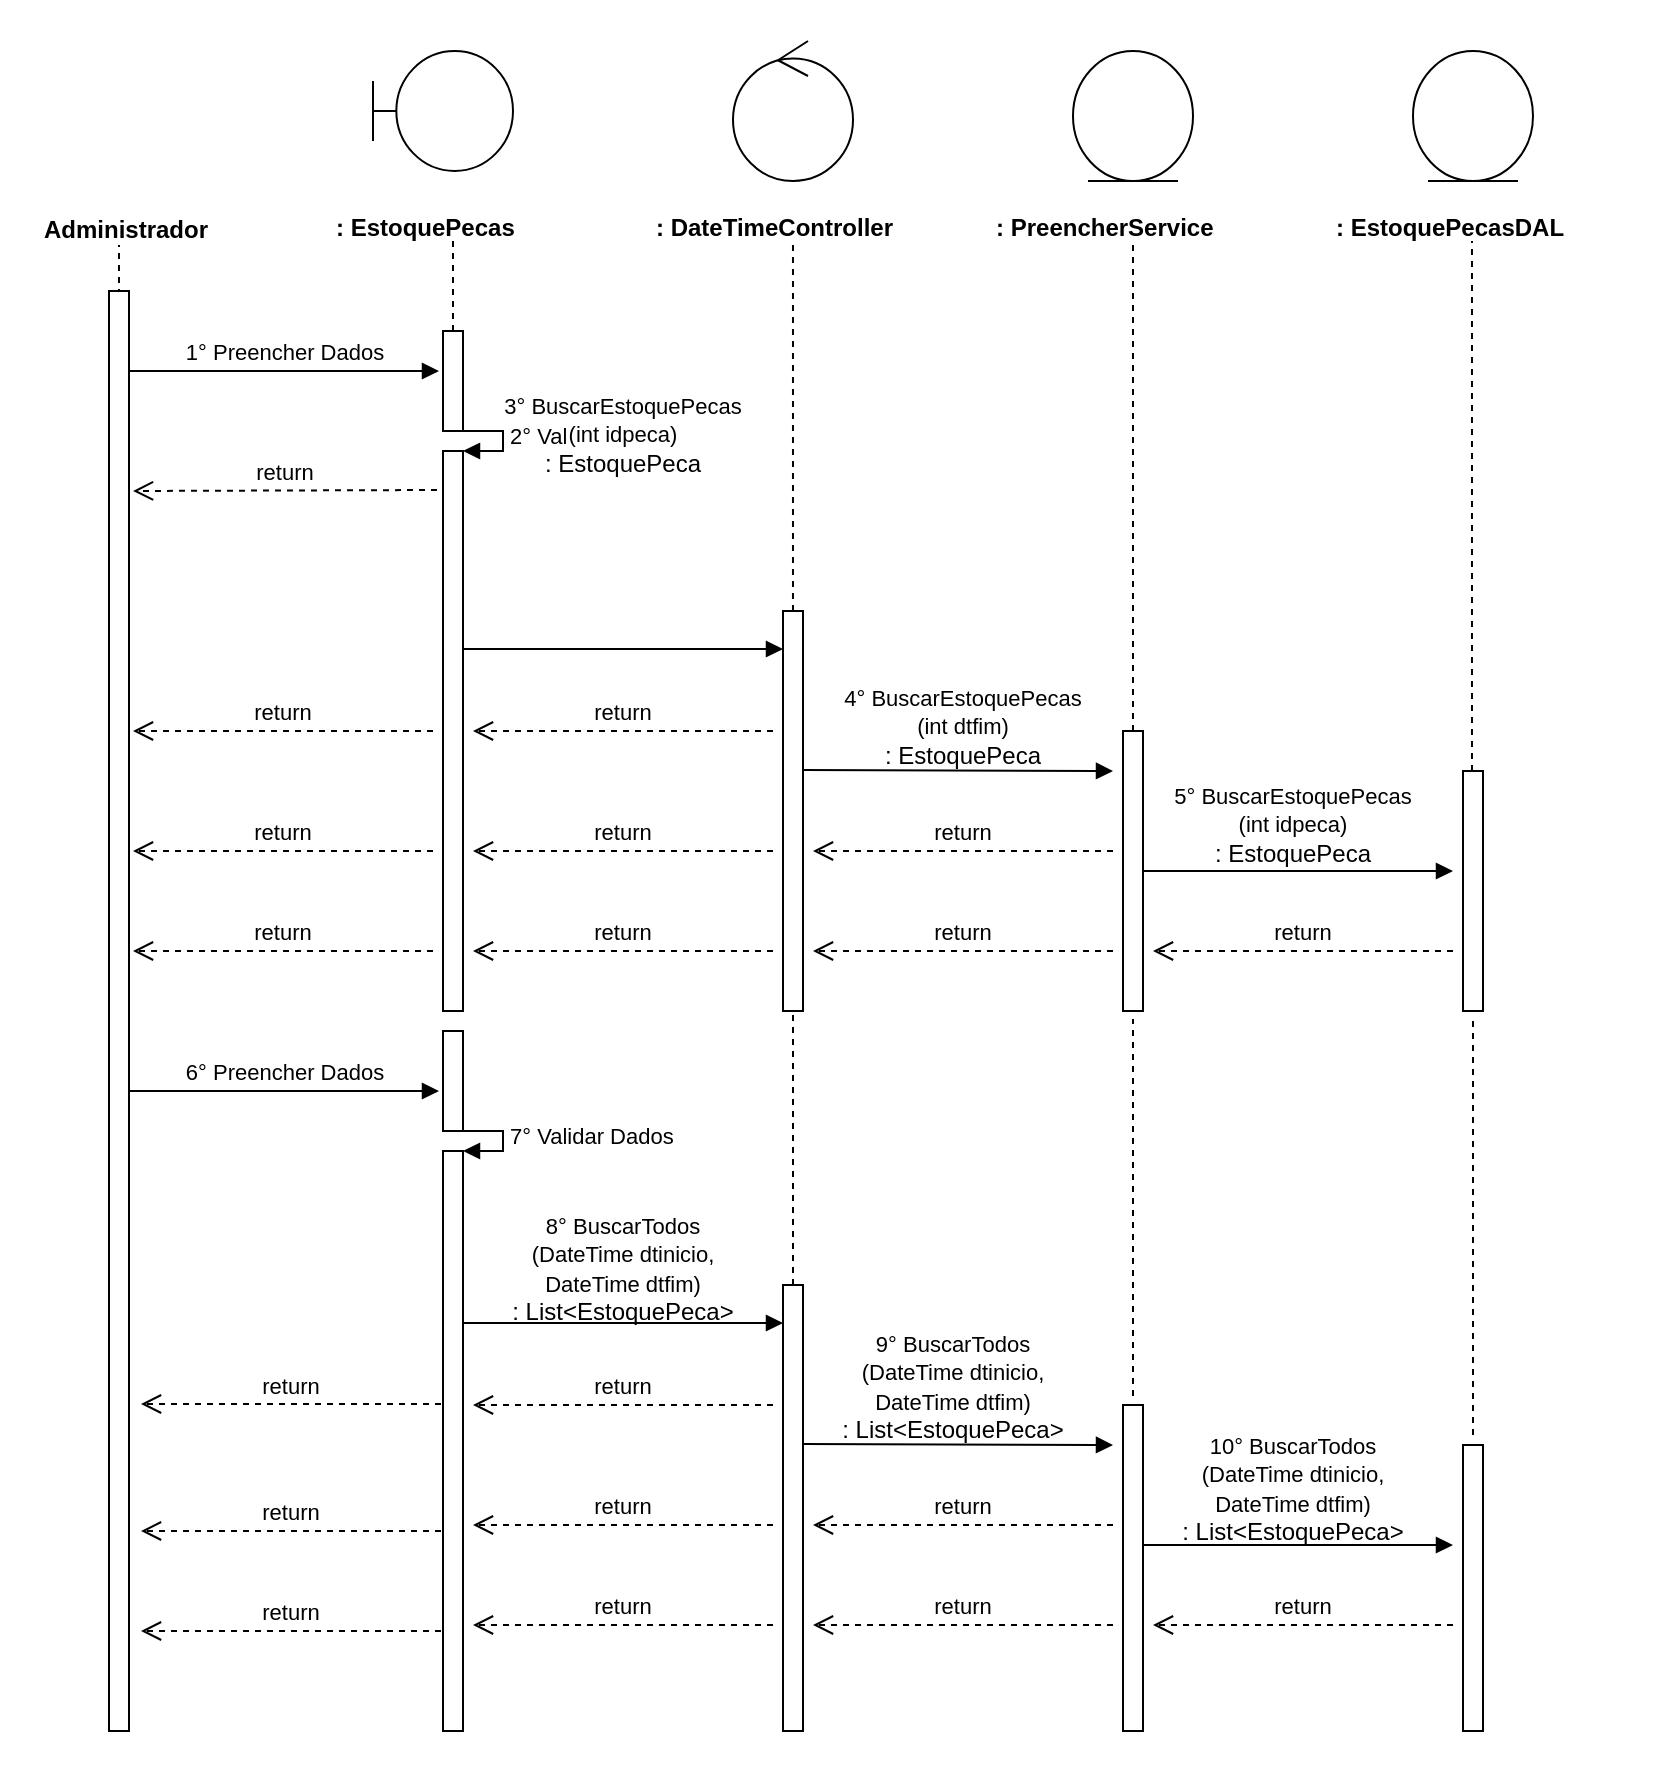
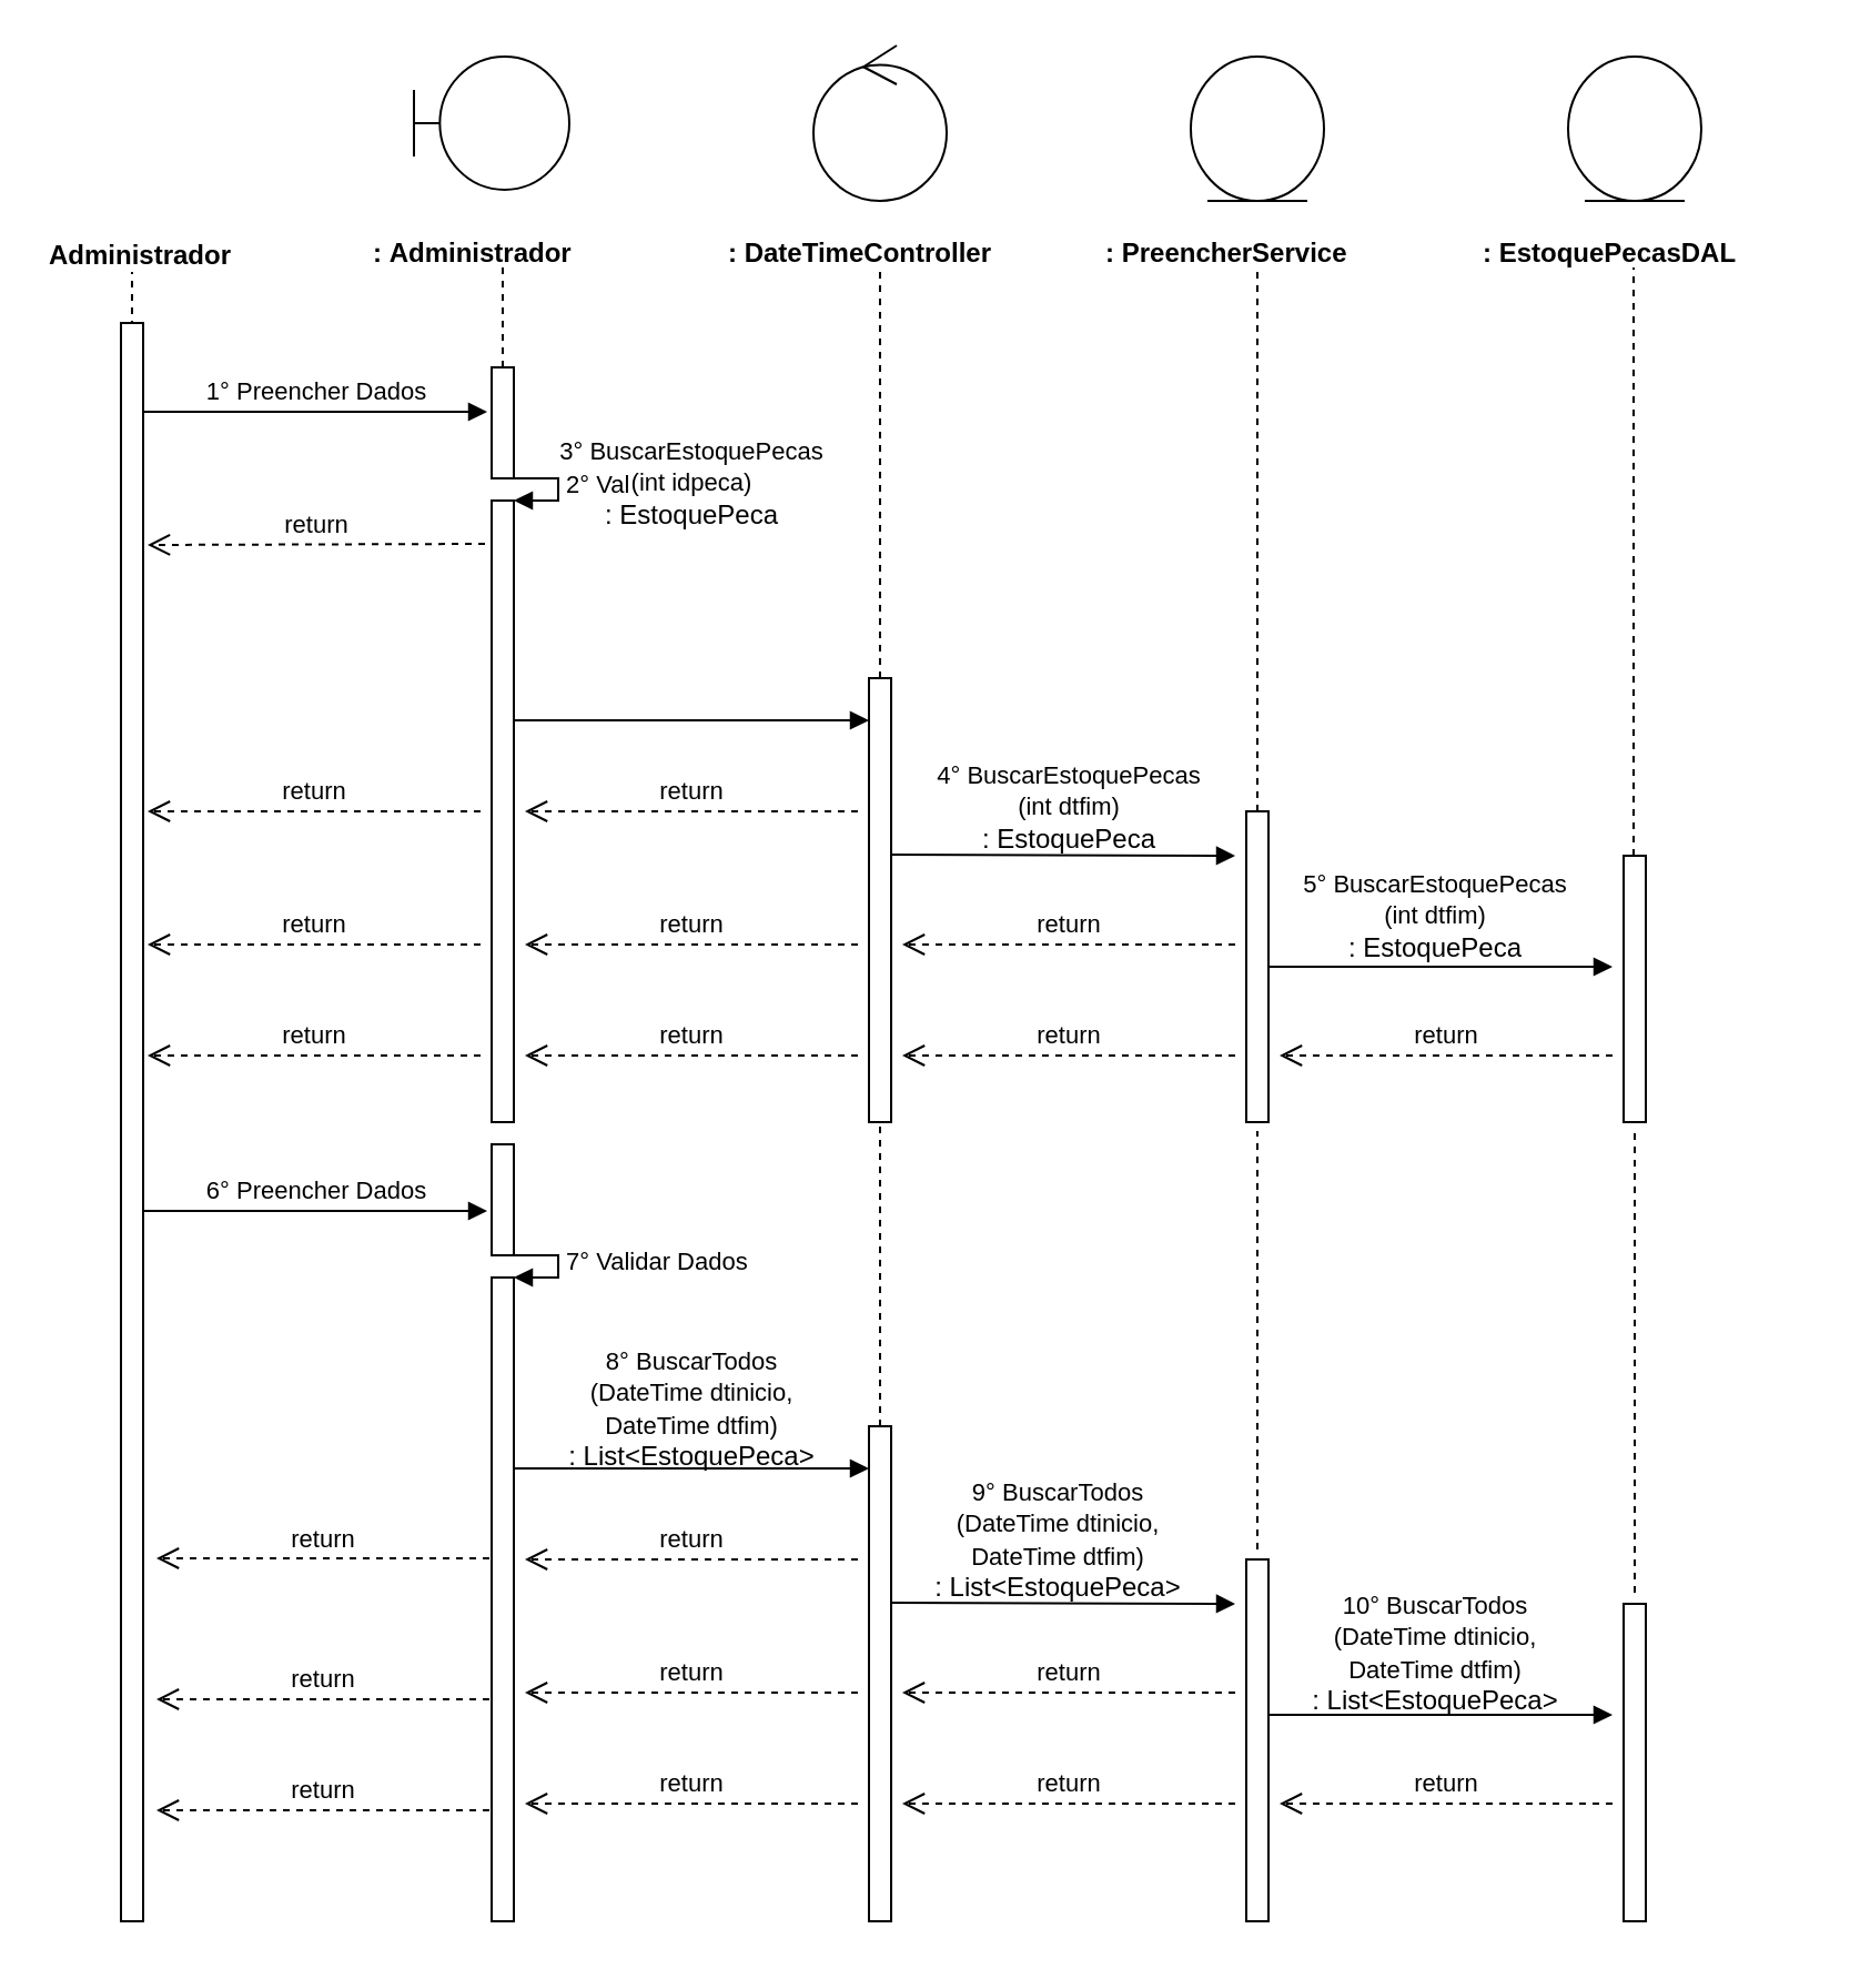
- <mxCell id="5" value="&lt;b&gt;:&amp;nbsp;&lt;/b&gt;&lt;b&gt;EstoquePecas&lt;/b&gt;" style="text;html=1;" parent="1" vertex="1"><mxGeometry x="166" y="100" width="150" height="30" as="geometry" /></mxCell>
+ <mxCell id="5" value="&lt;b&gt;:&amp;nbsp;&lt;/b&gt;&lt;b&gt;Administrador&lt;/b&gt;" style="text;html=1;" parent="1" vertex="1"><mxGeometry x="166" y="100" width="150" height="30" as="geometry" /></mxCell>
- <mxCell id="65" value="&lt;span style=&quot;font-size: 11px ; background-color: rgb(255 , 255 , 255)&quot;&gt;5° BuscarEstoquePecas&lt;br&gt;(int idpeca)&lt;br&gt;&lt;/span&gt;: EstoquePeca&lt;br&gt;&lt;div&gt;&lt;/div&gt;" style="text;html=1;resizable=0;points=[];autosize=1;align=center;verticalAlign=top;spacingTop=-4;" vertex="1" parent="1"><mxGeometry x="581" y="388" width="130" height="40" as="geometry" /></mxCell>
+ <mxCell id="65" value="&lt;span style=&quot;font-size: 11px ; background-color: rgb(255 , 255 , 255)&quot;&gt;5° BuscarEstoquePecas&lt;br&gt;(int dtfim)&lt;br&gt;&lt;/span&gt;: EstoquePeca&lt;br&gt;&lt;div&gt;&lt;/div&gt;" style="text;html=1;resizable=0;points=[];autosize=1;align=center;verticalAlign=top;spacingTop=-4;" vertex="1" parent="1"><mxGeometry x="581" y="388" width="130" height="40" as="geometry" /></mxCell>
